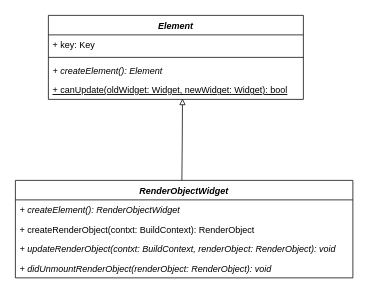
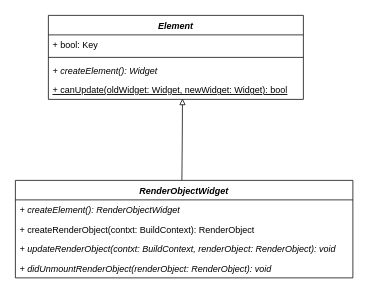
- <mxCell id="3" value="+ key: Key" style="text;strokeColor=none;fillColor=none;align=left;verticalAlign=top;spacingLeft=4;spacingRight=4;overflow=hidden;rotatable=0;points=[[0,0.5],[1,0.5]];portConstraint=eastwest;" parent="2" vertex="1"><mxGeometry y="26" width="340" height="26" as="geometry" /></mxCell>
+ <mxCell id="3" value="+ bool: Key" style="text;strokeColor=none;fillColor=none;align=left;verticalAlign=top;spacingLeft=4;spacingRight=4;overflow=hidden;rotatable=0;points=[[0,0.5],[1,0.5]];portConstraint=eastwest;" parent="2" vertex="1"><mxGeometry y="26" width="340" height="26" as="geometry" /></mxCell>
- <mxCell id="5" value="+ createElement(): Element" style="text;strokeColor=none;fillColor=none;align=left;verticalAlign=top;spacingLeft=4;spacingRight=4;overflow=hidden;rotatable=0;points=[[0,0.5],[1,0.5]];portConstraint=eastwest;fontStyle=2" parent="2" vertex="1"><mxGeometry y="60" width="340" height="26" as="geometry" /></mxCell>
+ <mxCell id="5" value="+ createElement(): Widget" style="text;strokeColor=none;fillColor=none;align=left;verticalAlign=top;spacingLeft=4;spacingRight=4;overflow=hidden;rotatable=0;points=[[0,0.5],[1,0.5]];portConstraint=eastwest;fontStyle=2" parent="2" vertex="1"><mxGeometry y="60" width="340" height="26" as="geometry" /></mxCell>
